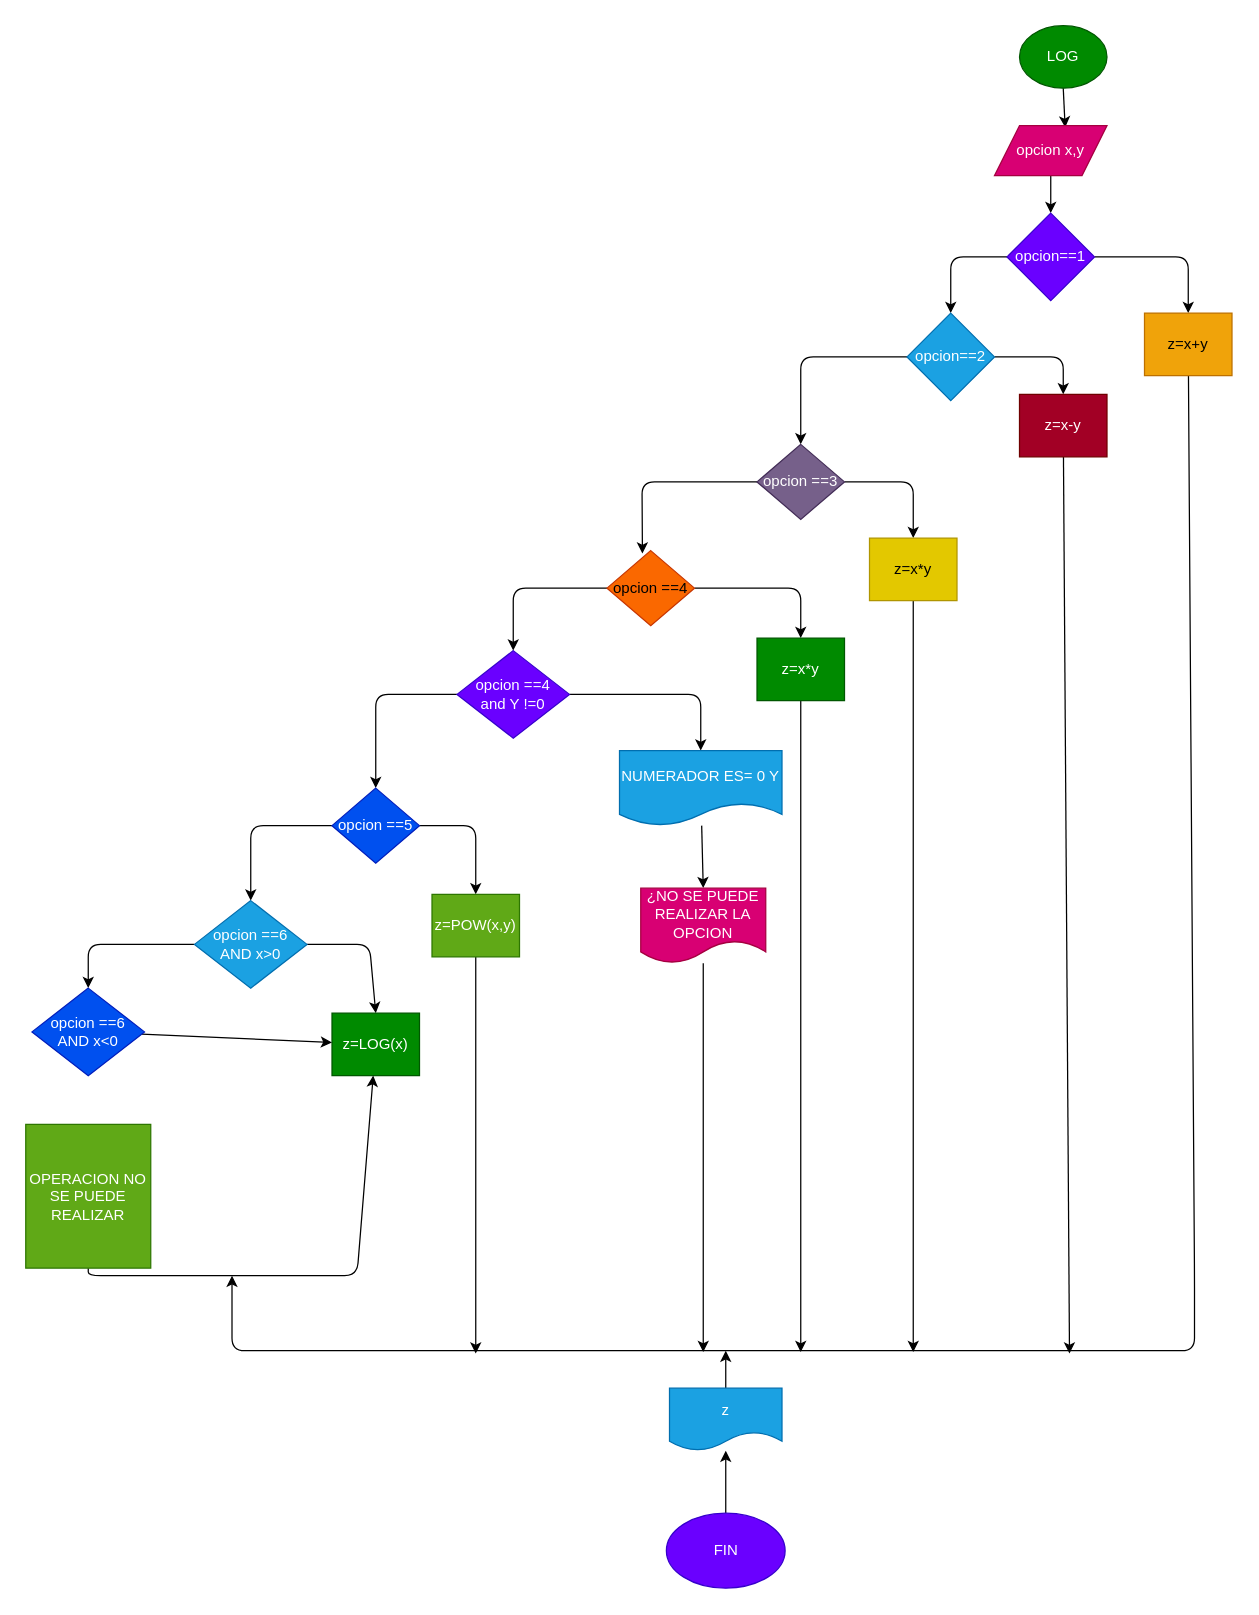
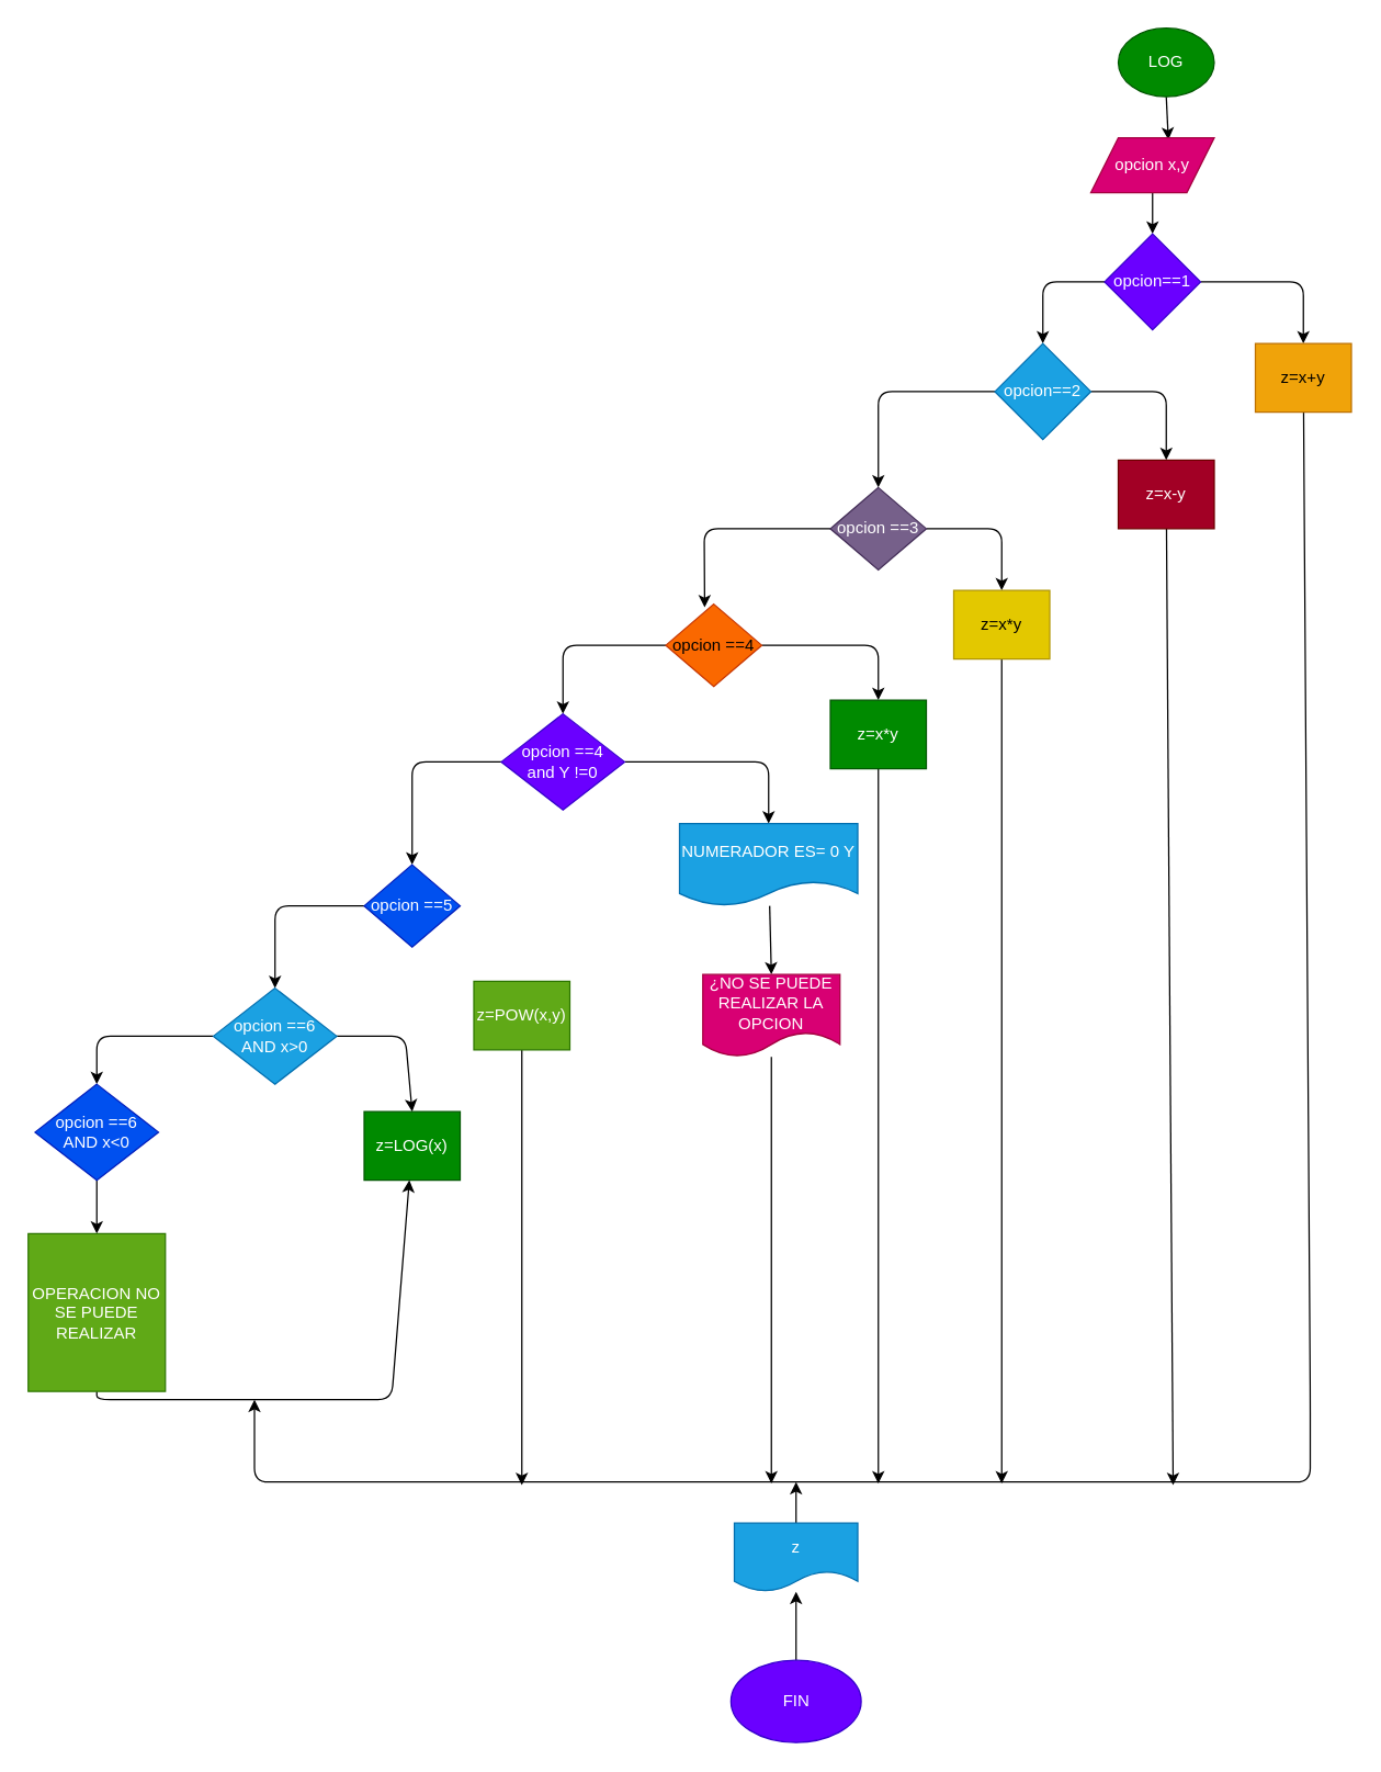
- <mxCell id="18" value="z=x-y" style="rounded=0;whiteSpace=wrap;html=1;fillColor=#a20025;strokeColor=#6F0000;fontColor=#ffffff;" parent="1" vertex="1"><mxGeometry x="815" y="315" width="70" height="50" as="geometry" /></mxCell>
+ <mxCell id="18" value="z=x-y" style="rounded=0;whiteSpace=wrap;html=1;fillColor=#a20025;strokeColor=#6F0000;fontColor=#ffffff;" parent="1" vertex="1"><mxGeometry x="815" y="335" width="70" height="50" as="geometry" /></mxCell>
- <mxCell id="30" style="edgeStyle=none;html=1;entryX=0.5;entryY=0;entryDx=0;entryDy=0;exitX=1;exitY=0.5;exitDx=0;exitDy=0;" parent="1" source="31" target="40" edge="1"><mxGeometry relative="1" as="geometry"><Array as="points"><mxPoint x="380" y="660" /></Array></mxGeometry></mxCell>
- <mxCell id="42" style="edgeStyle=none;html=1;" parent="1" source="43" target="41" edge="1"><mxGeometry relative="1" as="geometry" /></mxCell>
+ <mxCell id="42" style="edgeStyle=none;html=1;entryX=0.5;entryY=0;entryDx=0;entryDy=0;" parent="1" source="43" target="45" edge="1"><mxGeometry relative="1" as="geometry" /></mxCell>
